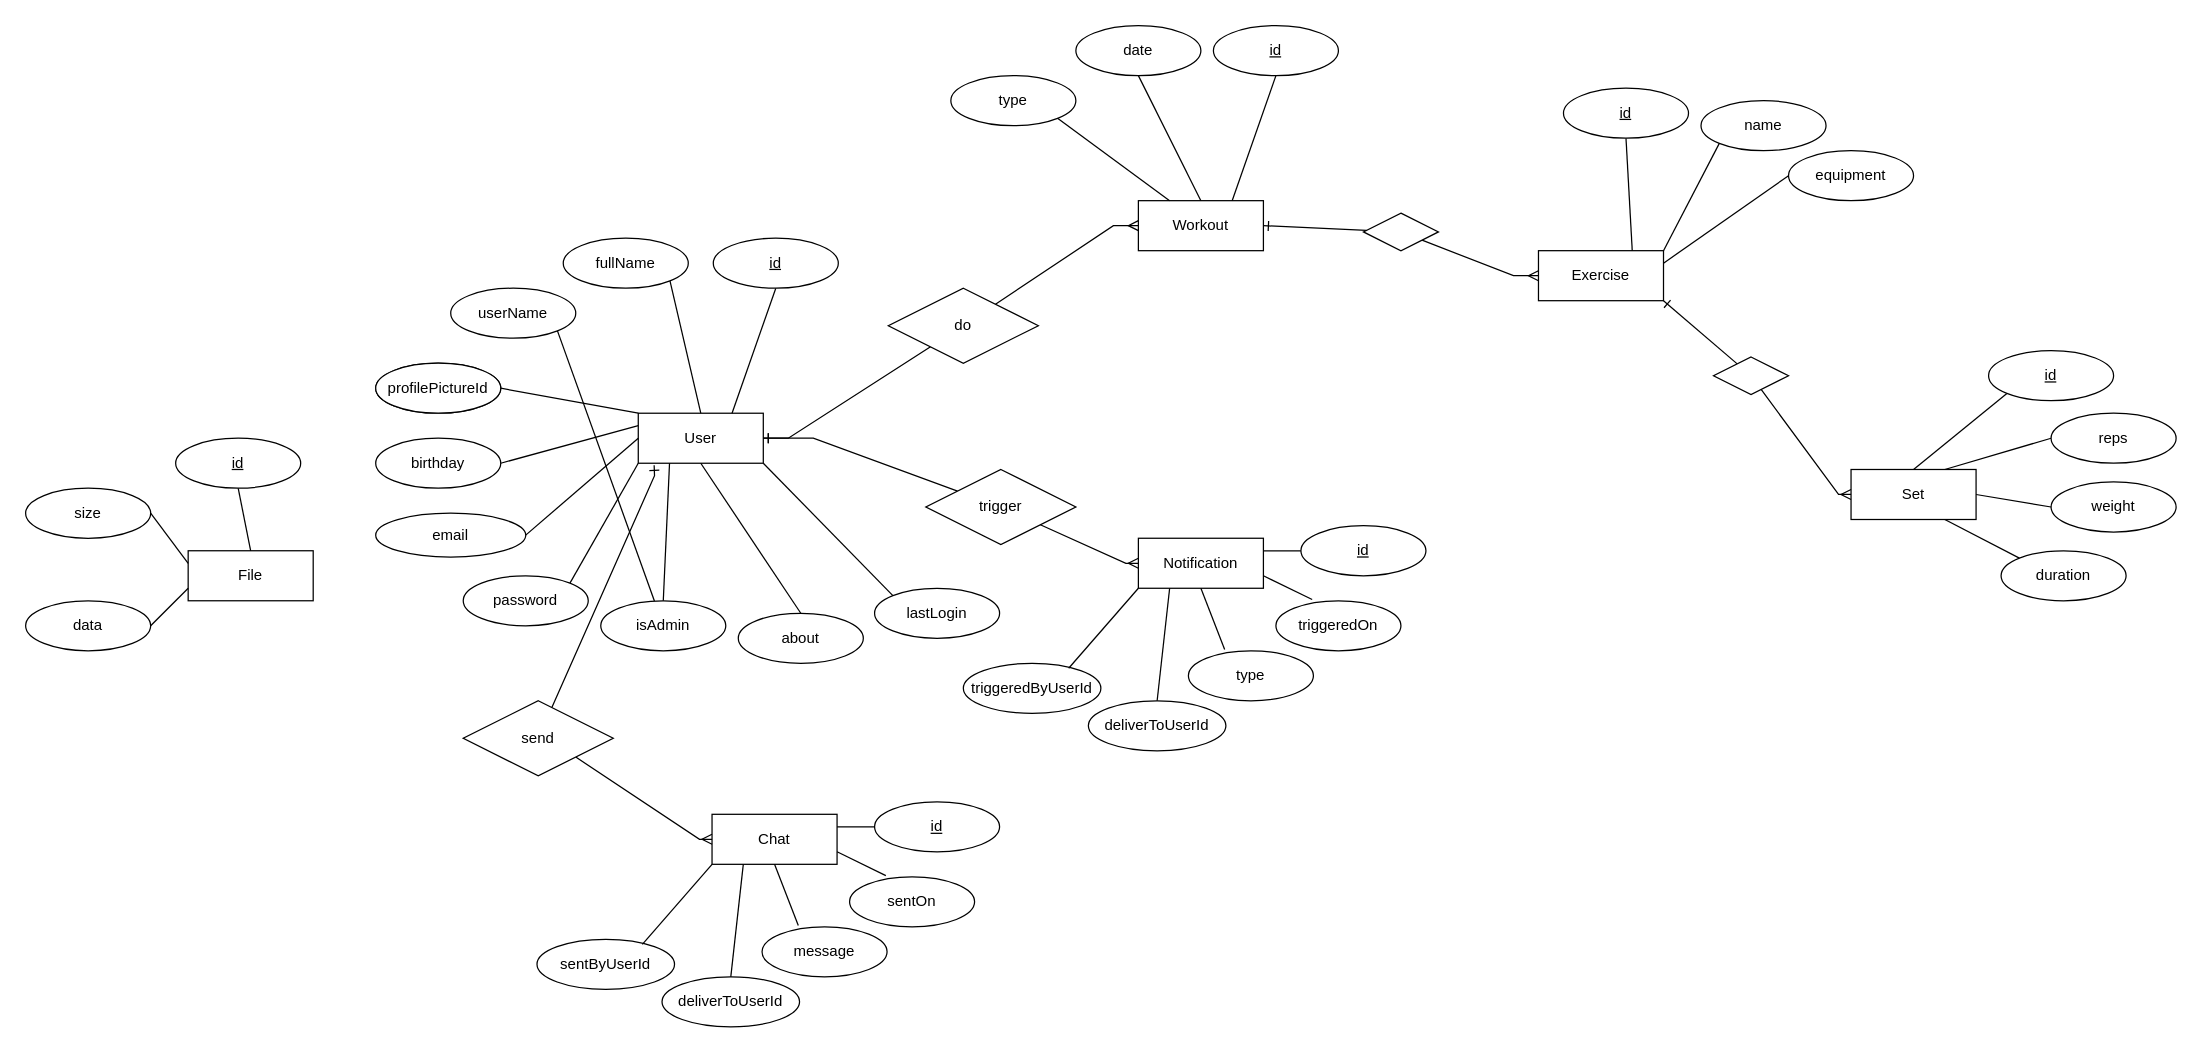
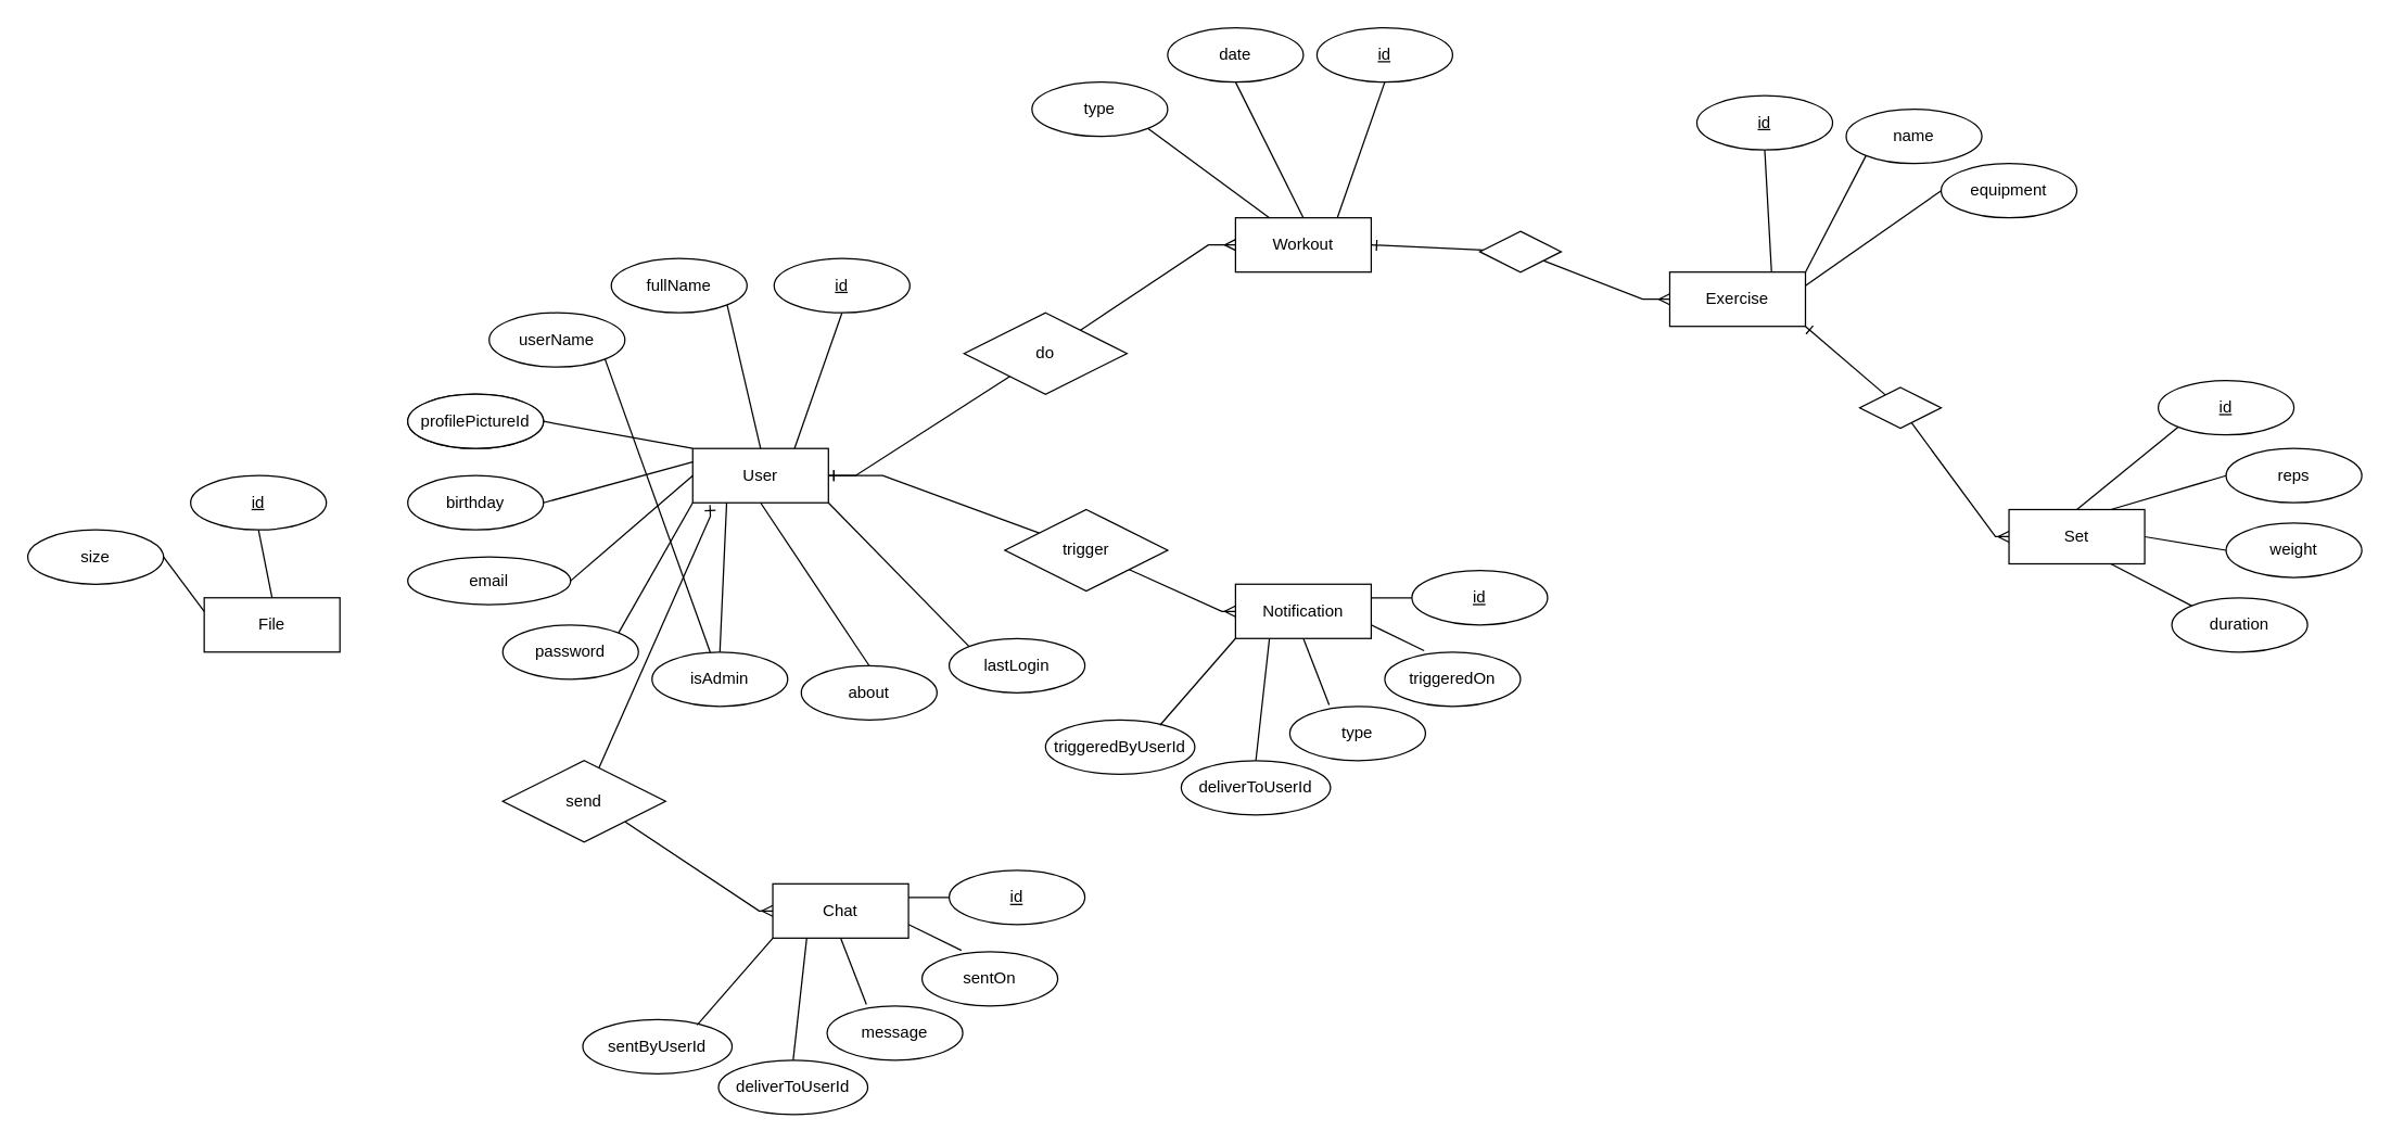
- <mxCell id="89" style="rounded=0;orthogonalLoop=1;jettySize=auto;html=1;exitX=1;exitY=0.5;exitDx=0;exitDy=0;entryX=0;entryY=0.75;entryDx=0;entryDy=0;startArrow=none;startFill=0;endArrow=none;endFill=0;" parent="1" source="90" target="84" edge="1"><mxGeometry relative="1" as="geometry"><mxPoint x="0" y="500" as="sourcePoint" /><mxPoint x="150" y="520" as="targetPoint" /></mxGeometry></mxCell>
- <mxCell id="90" value="data" style="ellipse;whiteSpace=wrap;html=1;align=center;" parent="1" vertex="1"><mxGeometry x="20" y="480" width="100" height="40" as="geometry" /></mxCell>
